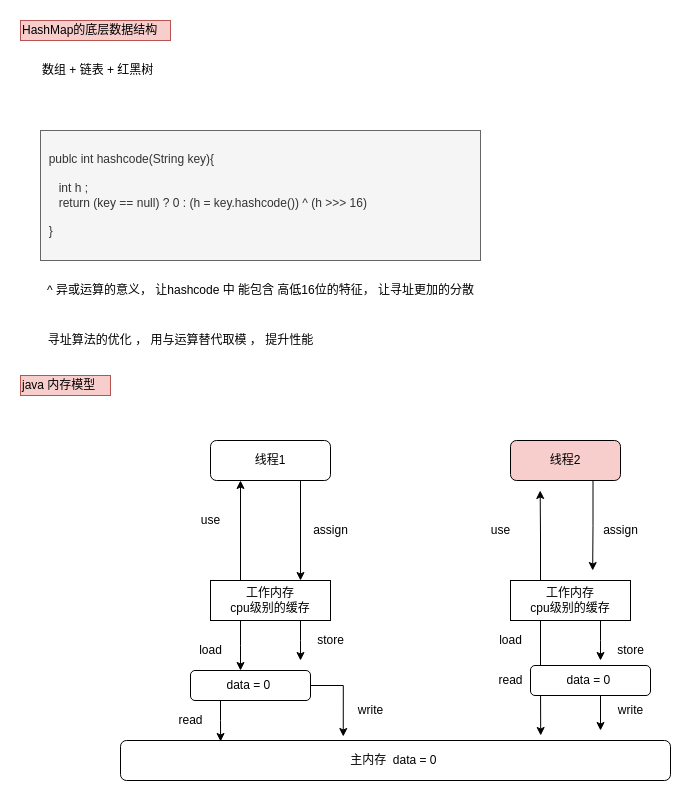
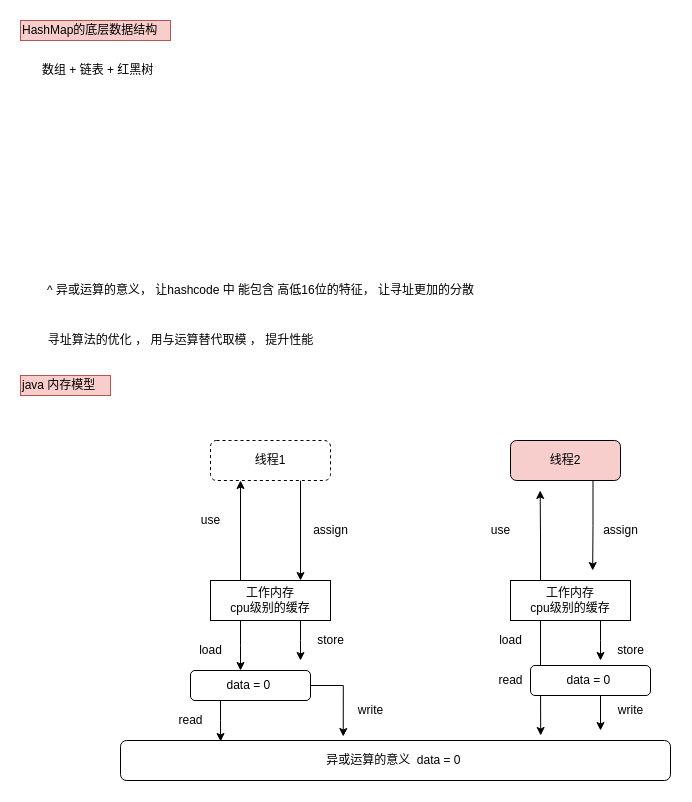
- <mxCell id="4" value="&amp;nbsp; publc int hashcode(String key){&lt;br&gt;&lt;br&gt;&amp;nbsp; &amp;nbsp; &amp;nbsp;int h ;&lt;br&gt;&amp;nbsp; &amp;nbsp; &amp;nbsp;return (key == null) ? 0 : (h = key.hashcode()) ^ (h &amp;gt;&amp;gt;&amp;gt; 16)&lt;br&gt;&lt;br&gt;&lt;div&gt;&lt;span&gt;&amp;nbsp; }&lt;/span&gt;&lt;/div&gt;" style="text;html=1;strokeColor=#666666;fillColor=#f5f5f5;align=left;verticalAlign=middle;whiteSpace=wrap;rounded=0;fontColor=#333333;" parent="1" vertex="1"><mxGeometry x="40" y="130" width="440" height="130" as="geometry" /></mxCell>
- <mxCell id="10" value="线程1" style="rounded=1;whiteSpace=wrap;html=1;" vertex="1" parent="1"><mxGeometry x="210" y="440" width="120" height="40" as="geometry" /></mxCell>
+ <mxCell id="10" value="线程1" style="rounded=1;whiteSpace=wrap;html=1;dashed=1;" vertex="1" parent="1"><mxGeometry x="210" y="440" width="120" height="40" as="geometry" /></mxCell>
- <mxCell id="8" value="主内存&amp;nbsp; data = 0&amp;nbsp;" style="rounded=1;whiteSpace=wrap;html=1;" vertex="1" parent="1"><mxGeometry x="120" y="740" width="550" height="40" as="geometry" /></mxCell>
+ <mxCell id="8" value="异或运算的意义&amp;nbsp; data = 0&amp;nbsp;" style="rounded=1;whiteSpace=wrap;html=1;" vertex="1" parent="1"><mxGeometry x="120" y="740" width="550" height="40" as="geometry" /></mxCell>
